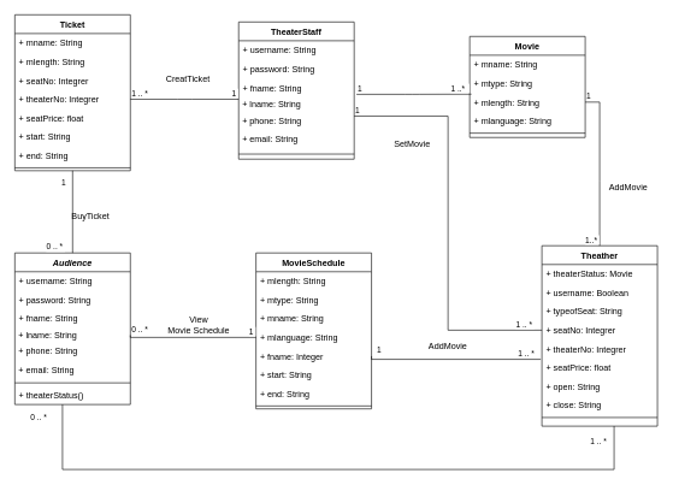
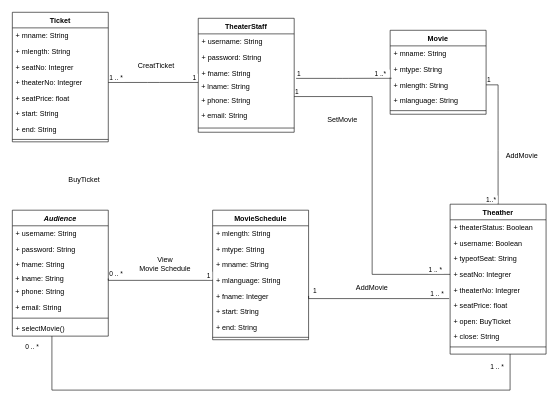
- <mxCell id="72" value="" style="endArrow=none;html=1;edgeStyle=orthogonalEdgeStyle;fontSize=12;entryX=0.5;entryY=0;entryDx=0;entryDy=0;exitX=0.5;exitY=1;exitDx=0;exitDy=0;rounded=0;" edge="1" parent="1" source="44" target="2"><mxGeometry relative="1" as="geometry"><mxPoint x="90" y="240" as="sourcePoint" /><mxPoint x="440" y="310" as="targetPoint" /></mxGeometry></mxCell>
- <mxCell id="73" value="&amp;nbsp;1" style="edgeLabel;resizable=0;html=1;align=left;verticalAlign=bottom;" connectable="0" vertex="1" parent="72"><mxGeometry x="-1" relative="1" as="geometry"><mxPoint x="-20" y="24" as="offset" /></mxGeometry></mxCell>
- <mxCell id="74" value="0 .. *&amp;nbsp;" style="edgeLabel;resizable=0;html=1;align=right;verticalAlign=bottom;" connectable="0" vertex="1" parent="72"><mxGeometry x="1" relative="1" as="geometry"><mxPoint x="-10" as="offset" /></mxGeometry></mxCell>
- <mxCell id="75" value="BuyTicket" style="text;html=1;strokeColor=none;fillColor=none;align=center;verticalAlign=middle;whiteSpace=wrap;rounded=0;fontSize=12;" vertex="1" parent="1"><mxGeometry x="105" y="290" width="40" height="20" as="geometry" /></mxCell>
+ <mxCell id="75" value="BuyTicket" style="text;html=1;strokeColor=none;fillColor=none;align=center;verticalAlign=middle;whiteSpace=wrap;rounded=0;fontSize=12;" vertex="1" parent="1"><mxGeometry x="120" y="290" width="40" height="20" as="geometry" /></mxCell>
- <mxCell id="18" value="+ theaterStatus: Movie" style="text;align=left;verticalAlign=top;spacingLeft=4;spacingRight=4;overflow=hidden;rotatable=0;points=[[0,0.5],[1,0.5]];portConstraint=eastwest;" parent="17" vertex="1"><mxGeometry y="26" width="160" height="26" as="geometry" /></mxCell>
+ <mxCell id="18" value="+ theaterStatus: Boolean" style="text;align=left;verticalAlign=top;spacingLeft=4;spacingRight=4;overflow=hidden;rotatable=0;points=[[0,0.5],[1,0.5]];portConstraint=eastwest;" parent="17" vertex="1"><mxGeometry y="26" width="160" height="26" as="geometry" /></mxCell>
- <mxCell id="71" value="View &lt;br&gt;Movie Schedule" style="text;html=1;strokeColor=none;fillColor=none;align=center;verticalAlign=middle;whiteSpace=wrap;rounded=0;fontSize=12;" vertex="1" parent="1"><mxGeometry x="230" y="440" width="90" height="20" as="geometry" /></mxCell>
+ <mxCell id="71" value="View &lt;br&gt;Movie Schedule" style="text;html=1;strokeColor=none;fillColor=none;align=center;verticalAlign=middle;whiteSpace=wrap;rounded=0;fontSize=12;" vertex="1" parent="1"><mxGeometry x="230" y="430" width="90" height="20" as="geometry" /></mxCell>
- <mxCell id="24" value="+ open: String" style="text;align=left;verticalAlign=top;spacingLeft=4;spacingRight=4;overflow=hidden;rotatable=0;points=[[0,0.5],[1,0.5]];portConstraint=eastwest;" vertex="1" parent="17"><mxGeometry y="182" width="160" height="26" as="geometry" /></mxCell>
+ <mxCell id="24" value="+ open: BuyTicket" style="text;align=left;verticalAlign=top;spacingLeft=4;spacingRight=4;overflow=hidden;rotatable=0;points=[[0,0.5],[1,0.5]];portConstraint=eastwest;" vertex="1" parent="17"><mxGeometry y="182" width="160" height="26" as="geometry" /></mxCell>
- <mxCell id="10" value="+ theaterStatus()" style="text;align=left;verticalAlign=top;spacingLeft=4;spacingRight=4;overflow=hidden;rotatable=0;points=[[0,0.5],[1,0.5]];portConstraint=eastwest;" parent="2" vertex="1"><mxGeometry y="184" width="160" height="26" as="geometry" /></mxCell>
+ <mxCell id="10" value="+ selectMovie()" style="text;align=left;verticalAlign=top;spacingLeft=4;spacingRight=4;overflow=hidden;rotatable=0;points=[[0,0.5],[1,0.5]];portConstraint=eastwest;" parent="2" vertex="1"><mxGeometry y="184" width="160" height="26" as="geometry" /></mxCell>
